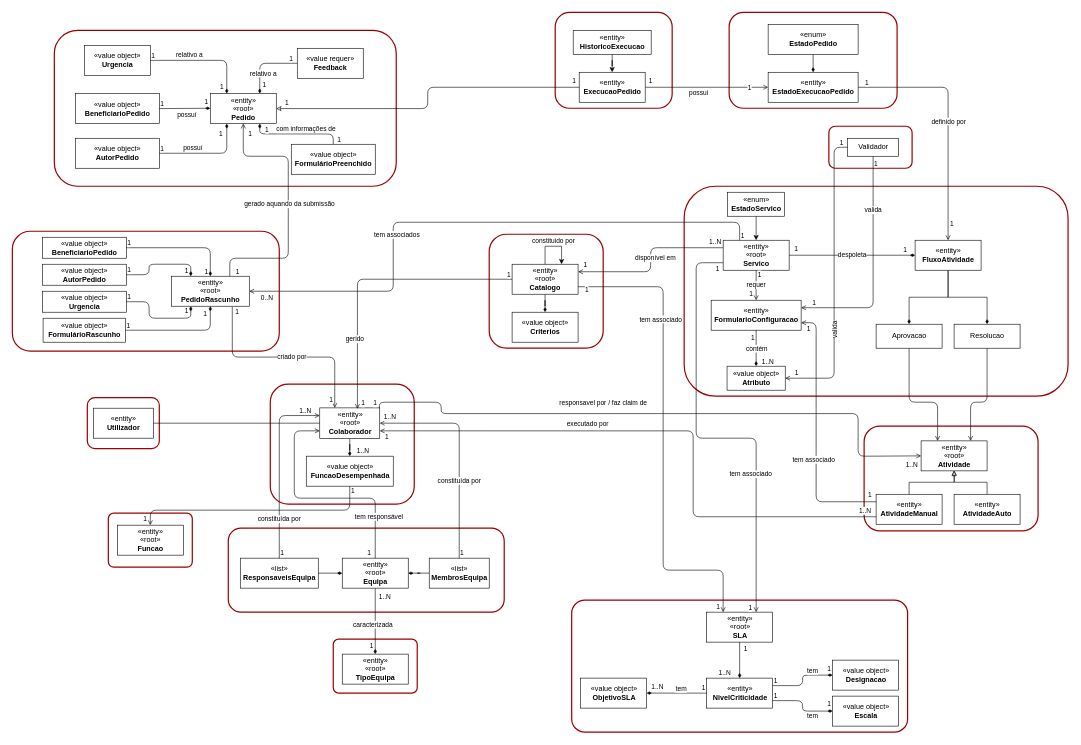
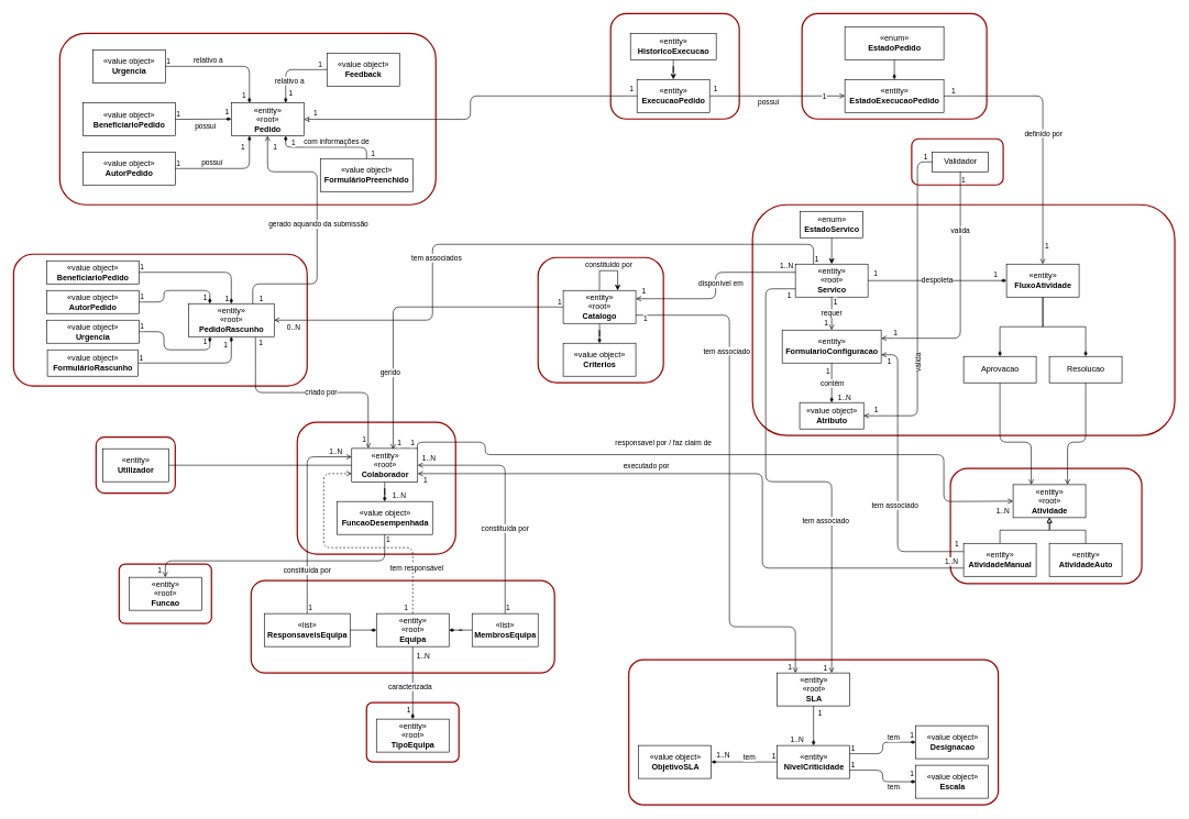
- <mxCell id="63" value="«value requer»&lt;br&gt;&lt;b&gt;Feedback&lt;/b&gt;" style="html=1;" parent="1" vertex="1"><mxGeometry x="495" y="80" width="110" height="50" as="geometry" /></mxCell>
+ <mxCell id="63" value="«value object»&lt;br&gt;&lt;b&gt;Feedback&lt;/b&gt;" style="html=1;" parent="1" vertex="1"><mxGeometry x="495" y="80" width="110" height="50" as="geometry" /></mxCell>
- <mxCell id="131" value="" style="endArrow=open;html=1;edgeStyle=orthogonalEdgeStyle;exitX=0.5;exitY=0;exitDx=0;exitDy=0;endFill=0;entryX=0;entryY=0.75;entryDx=0;entryDy=0;" parent="1" source="25" target="31" edge="1"><mxGeometry relative="1" as="geometry"><mxPoint x="622.5" y="930" as="sourcePoint" /><mxPoint x="625" y="731" as="targetPoint" /><Array as="points"><mxPoint x="625" y="830" /><mxPoint x="490" y="830" /><mxPoint x="490" y="718" /></Array></mxGeometry></mxCell>
+ <mxCell id="131" value="" style="endArrow=open;html=1;edgeStyle=orthogonalEdgeStyle;exitX=0.5;exitY=0;exitDx=0;exitDy=0;endFill=0;entryX=0;entryY=0.75;entryDx=0;entryDy=0;dashed=1;" parent="1" source="25" target="31" edge="1"><mxGeometry relative="1" as="geometry"><mxPoint x="622.5" y="930" as="sourcePoint" /><mxPoint x="625" y="731" as="targetPoint" /><Array as="points"><mxPoint x="625" y="830" /><mxPoint x="490" y="830" /><mxPoint x="490" y="718" /></Array></mxGeometry></mxCell>
